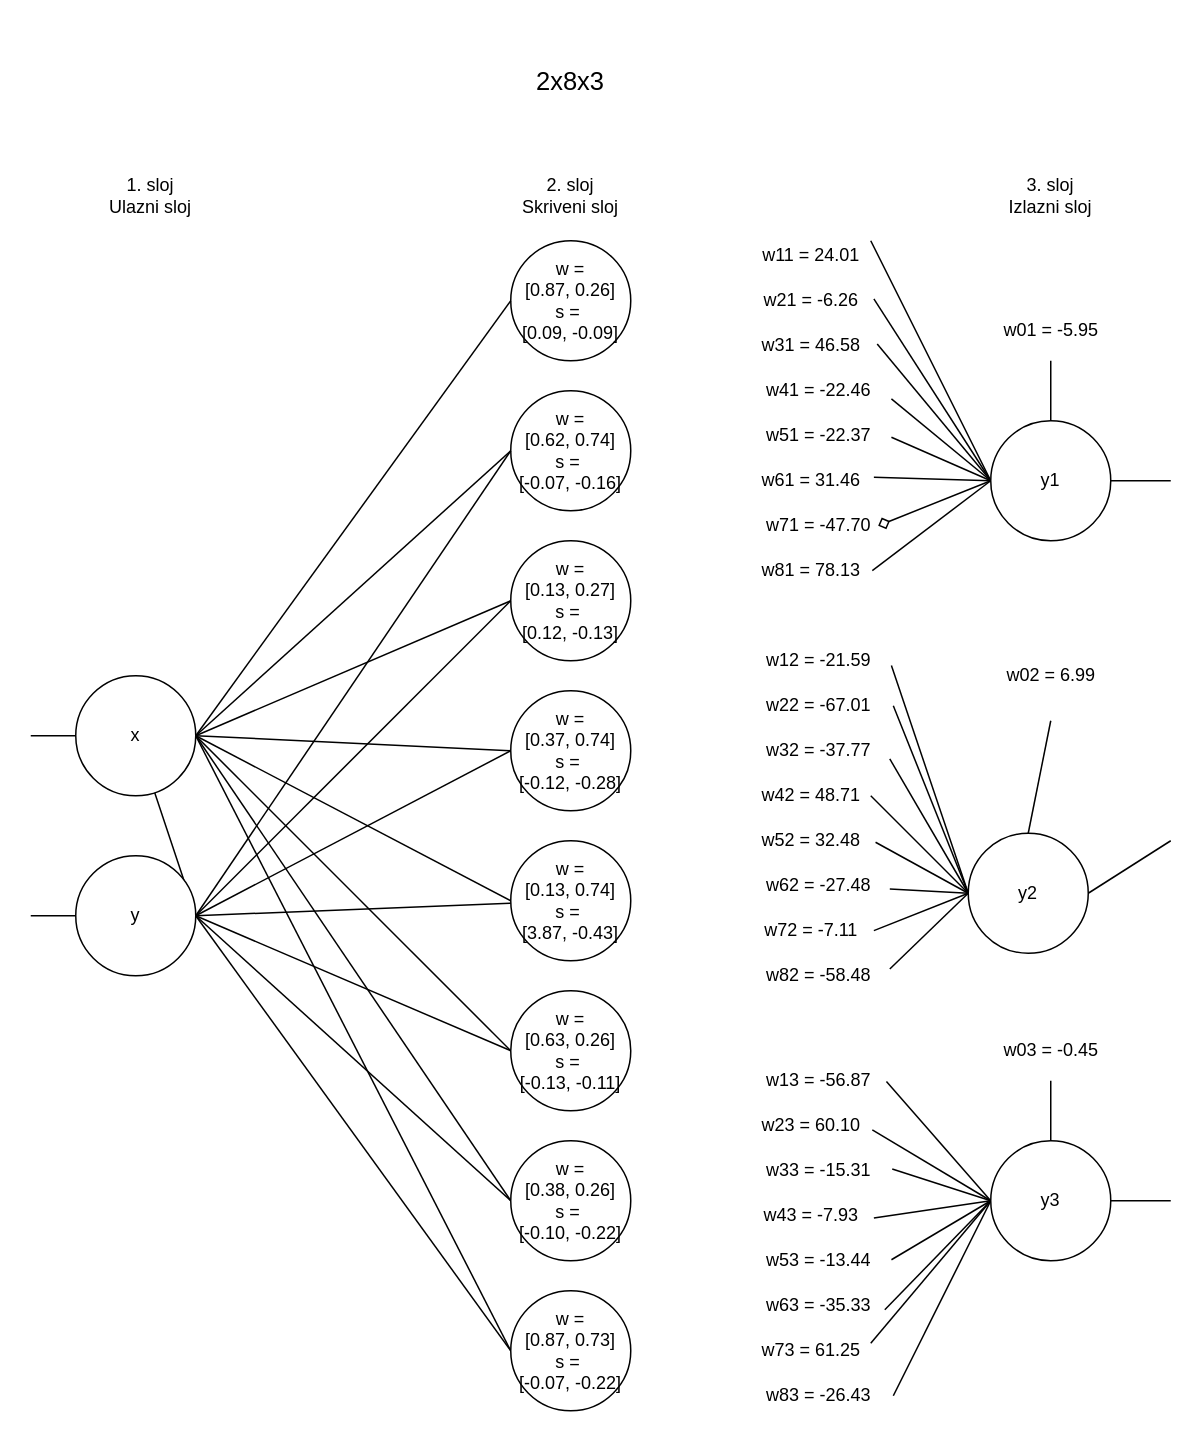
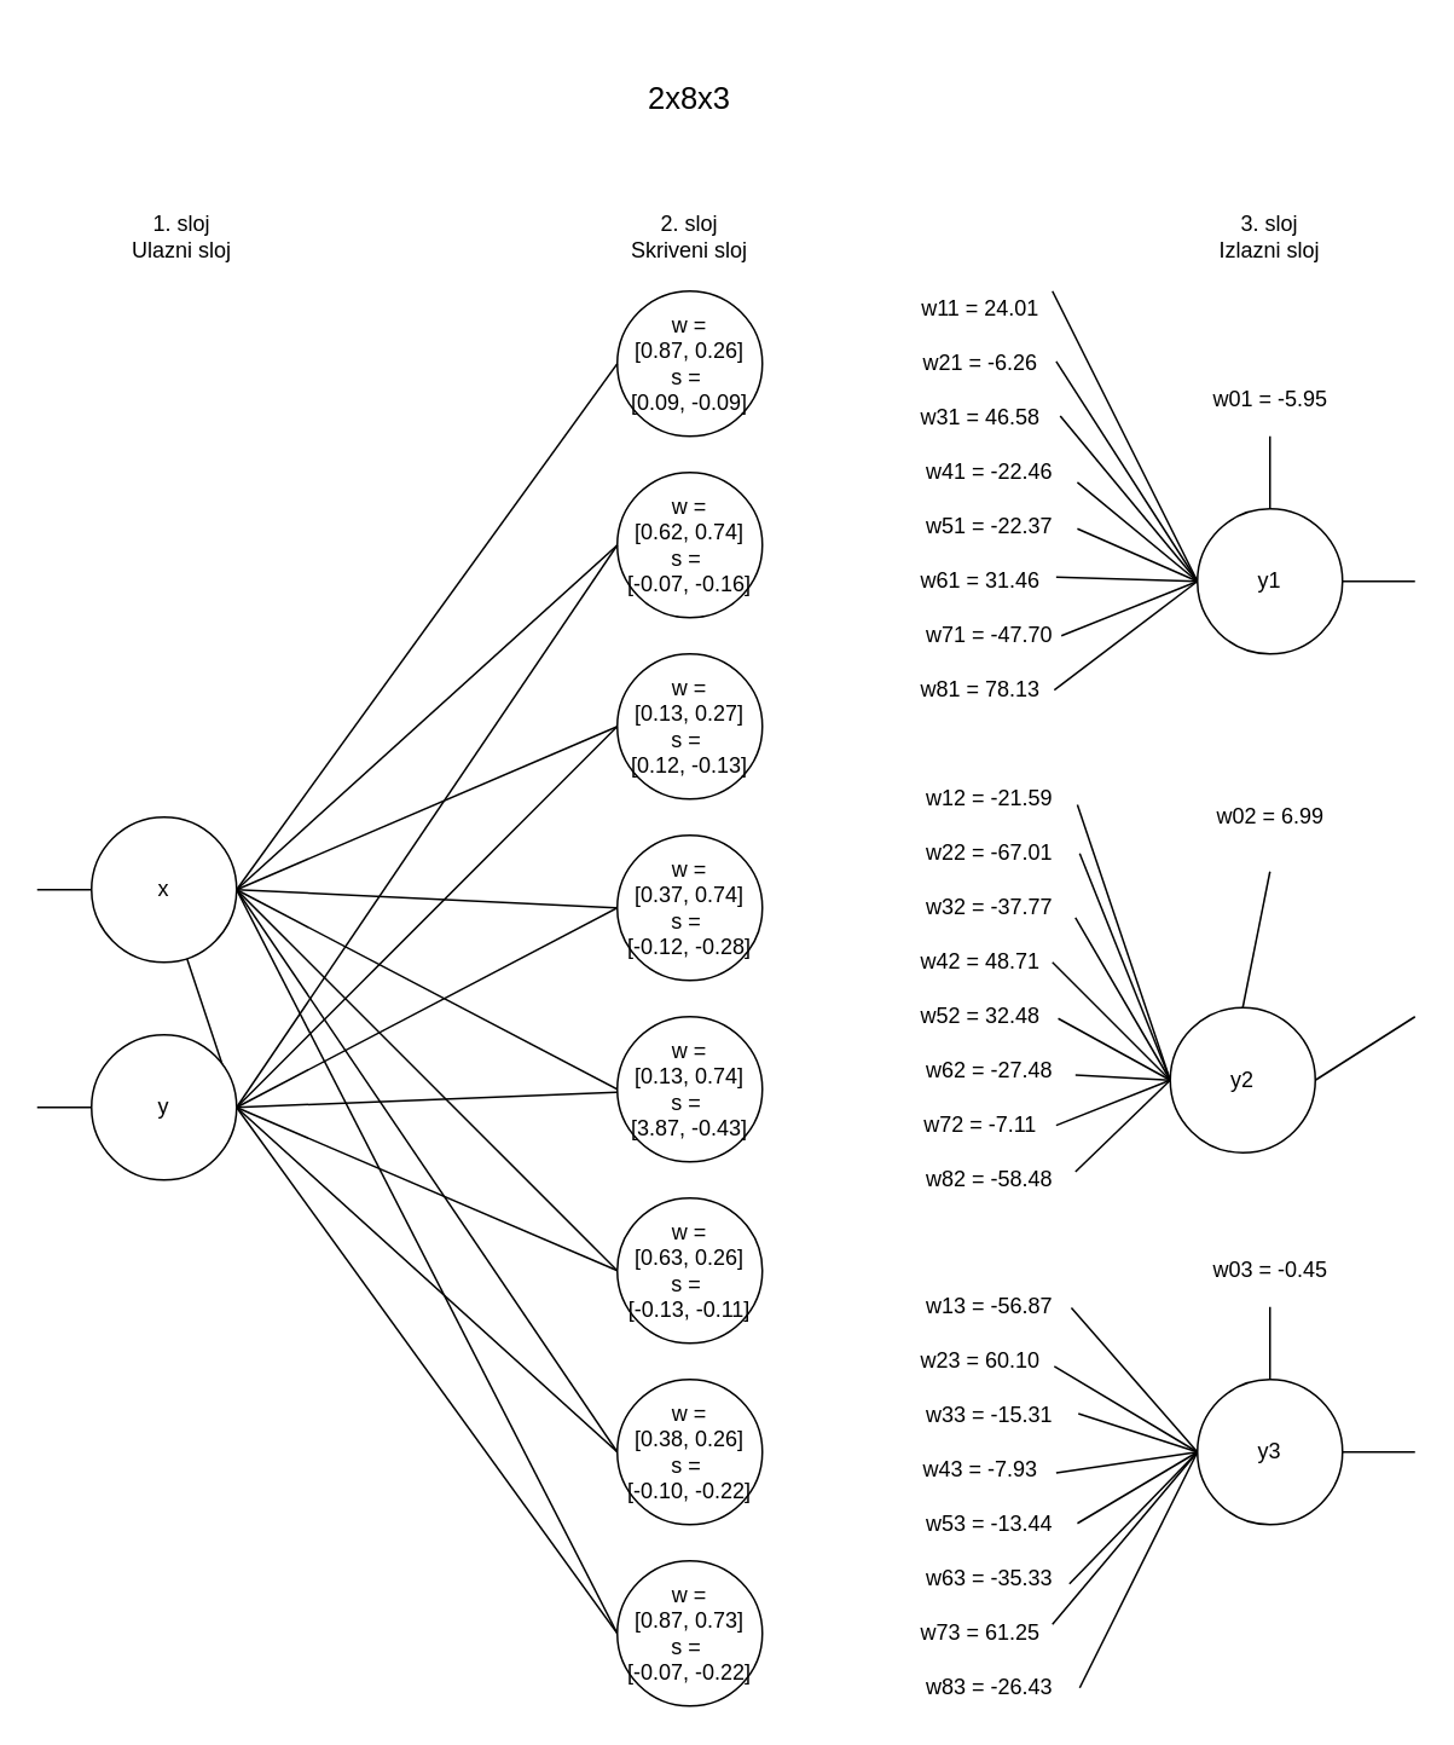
- <mxCell id="43" style="edgeStyle=none;rounded=0;orthogonalLoop=1;jettySize=auto;html=1;exitX=0;exitY=0.5;exitDx=0;exitDy=0;endArrow=diamond;endFill=0;entryX=0.944;entryY=0.5;entryDx=0;entryDy=0;entryPerimeter=0;" parent="1" source="46" edge="1" target="73"><mxGeometry relative="1" as="geometry"><mxPoint x="580" y="380" as="targetPoint" /></mxGeometry></mxCell>
+ <mxCell id="43" style="edgeStyle=none;rounded=0;orthogonalLoop=1;jettySize=auto;html=1;exitX=0;exitY=0.5;exitDx=0;exitDy=0;endArrow=none;endFill=0;entryX=0.944;entryY=0.5;entryDx=0;entryDy=0;entryPerimeter=0;" parent="1" source="46" edge="1" target="73"><mxGeometry relative="1" as="geometry"><mxPoint x="580" y="380" as="targetPoint" /></mxGeometry></mxCell>
